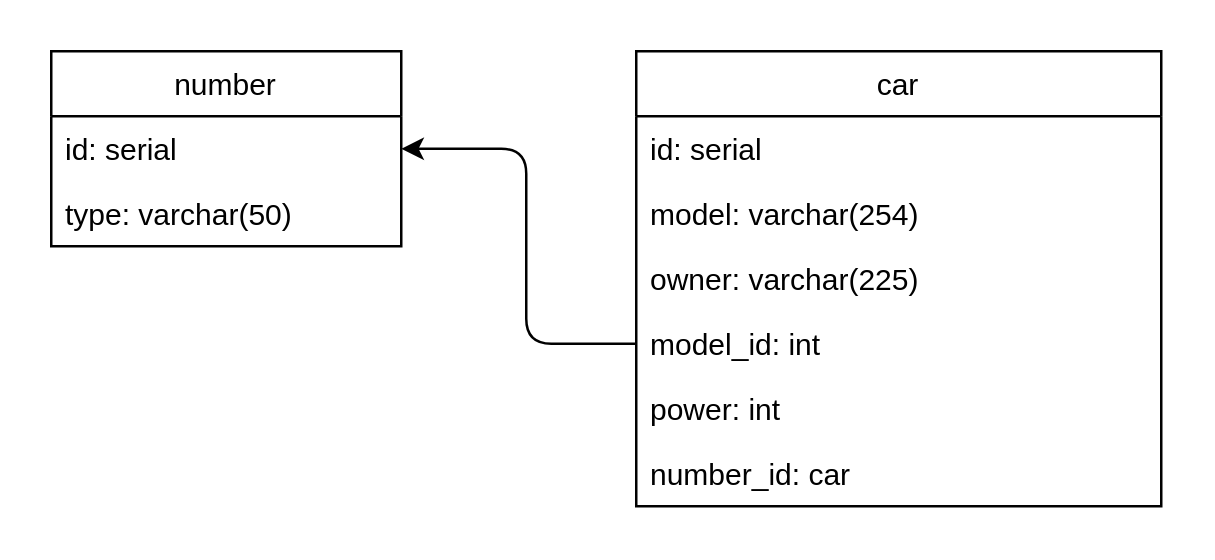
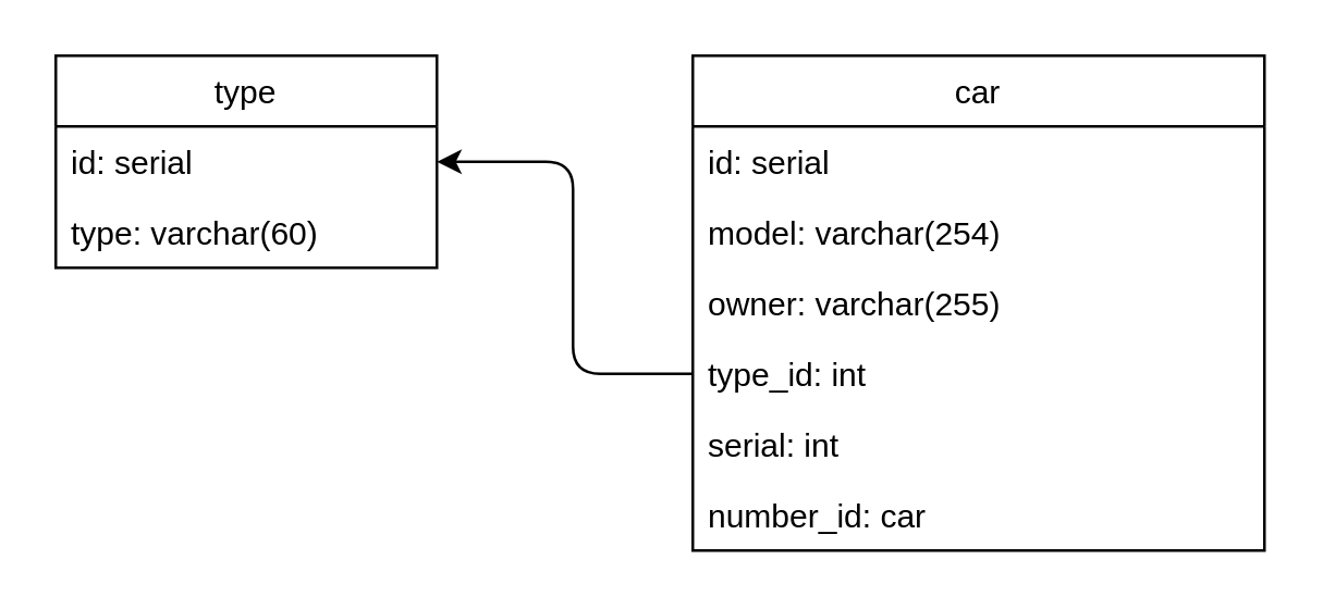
- <mxCell id="2" value="number" style="swimlane;fontStyle=0;childLayout=stackLayout;horizontal=1;startSize=26;horizontalStack=0;resizeParent=1;resizeParentMax=0;resizeLast=0;collapsible=1;marginBottom=0;" parent="1" vertex="1"><mxGeometry x="20" y="20" width="140" height="78" as="geometry" /></mxCell>
+ <mxCell id="2" value="type" style="swimlane;fontStyle=0;childLayout=stackLayout;horizontal=1;startSize=26;horizontalStack=0;resizeParent=1;resizeParentMax=0;resizeLast=0;collapsible=1;marginBottom=0;" parent="1" vertex="1"><mxGeometry x="20" y="20" width="140" height="78" as="geometry" /></mxCell>
- <mxCell id="4" value="type: varchar(50)" style="text;strokeColor=none;fillColor=none;align=left;verticalAlign=top;spacingLeft=4;spacingRight=4;overflow=hidden;rotatable=0;points=[[0,0.5],[1,0.5]];portConstraint=eastwest;" parent="2" vertex="1"><mxGeometry y="52" width="140" height="26" as="geometry" /></mxCell>
+ <mxCell id="4" value="type: varchar(60)" style="text;strokeColor=none;fillColor=none;align=left;verticalAlign=top;spacingLeft=4;spacingRight=4;overflow=hidden;rotatable=0;points=[[0,0.5],[1,0.5]];portConstraint=eastwest;" parent="2" vertex="1"><mxGeometry y="52" width="140" height="26" as="geometry" /></mxCell>
- <mxCell id="8" value="owner: varchar(225)" style="text;strokeColor=none;fillColor=none;align=left;verticalAlign=top;spacingLeft=4;spacingRight=4;overflow=hidden;rotatable=0;points=[[0,0.5],[1,0.5]];portConstraint=eastwest;" parent="5" vertex="1"><mxGeometry y="78" width="210" height="26" as="geometry" /></mxCell>
+ <mxCell id="8" value="owner: varchar(255)" style="text;strokeColor=none;fillColor=none;align=left;verticalAlign=top;spacingLeft=4;spacingRight=4;overflow=hidden;rotatable=0;points=[[0,0.5],[1,0.5]];portConstraint=eastwest;" parent="5" vertex="1"><mxGeometry y="78" width="210" height="26" as="geometry" /></mxCell>
- <mxCell id="9" value="model_id: int" style="text;strokeColor=none;fillColor=none;align=left;verticalAlign=top;spacingLeft=4;spacingRight=4;overflow=hidden;rotatable=0;points=[[0,0.5],[1,0.5]];portConstraint=eastwest;" parent="5" vertex="1"><mxGeometry y="104" width="210" height="26" as="geometry" /></mxCell>
+ <mxCell id="9" value="type_id: int" style="text;strokeColor=none;fillColor=none;align=left;verticalAlign=top;spacingLeft=4;spacingRight=4;overflow=hidden;rotatable=0;points=[[0,0.5],[1,0.5]];portConstraint=eastwest;" parent="5" vertex="1"><mxGeometry y="104" width="210" height="26" as="geometry" /></mxCell>
- <mxCell id="10" value="power: int" style="text;strokeColor=none;fillColor=none;align=left;verticalAlign=top;spacingLeft=4;spacingRight=4;overflow=hidden;rotatable=0;points=[[0,0.5],[1,0.5]];portConstraint=eastwest;" parent="5" vertex="1"><mxGeometry y="130" width="210" height="26" as="geometry" /></mxCell>
+ <mxCell id="10" value="serial: int" style="text;strokeColor=none;fillColor=none;align=left;verticalAlign=top;spacingLeft=4;spacingRight=4;overflow=hidden;rotatable=0;points=[[0,0.5],[1,0.5]];portConstraint=eastwest;" parent="5" vertex="1"><mxGeometry y="130" width="210" height="26" as="geometry" /></mxCell>
